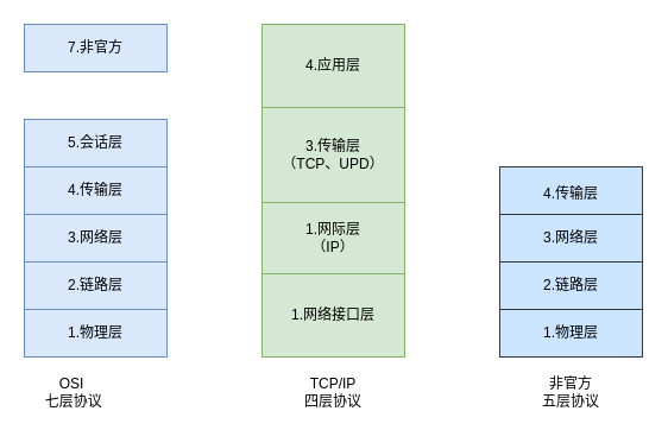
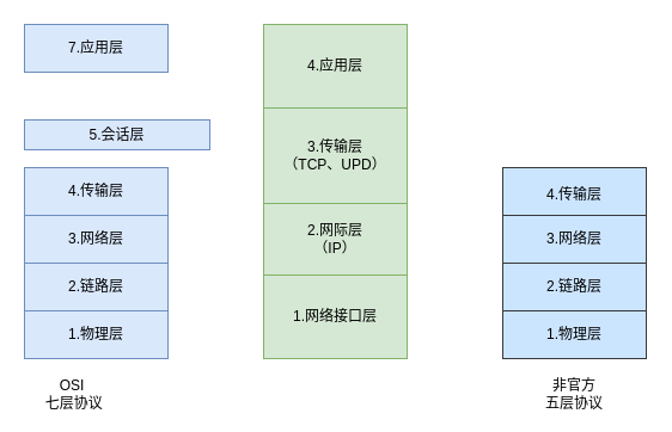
- <mxCell id="2" value="7.非官方" style="rounded=0;whiteSpace=wrap;html=1;fillColor=#dae8fc;strokeColor=#6c8ebf;" vertex="1" parent="1"><mxGeometry x="20" y="20" width="120" height="40" as="geometry" /></mxCell>
+ <mxCell id="2" value="7.应用层" style="rounded=0;whiteSpace=wrap;html=1;fillColor=#dae8fc;strokeColor=#6c8ebf;" vertex="1" parent="1"><mxGeometry x="20" y="20" width="120" height="40" as="geometry" /></mxCell>
- <mxCell id="3" value="5.会话层" style="rounded=0;whiteSpace=wrap;html=1;fillColor=#dae8fc;strokeColor=#6c8ebf;" vertex="1" parent="1"><mxGeometry x="20" y="100" width="120" height="40" as="geometry" /></mxCell>
+ <mxCell id="3" value="5.会话层" style="rounded=0;whiteSpace=wrap;html=1;fillColor=#dae8fc;strokeColor=#6c8ebf;" vertex="1" parent="1"><mxGeometry x="20" y="100" width="155" height="25" as="geometry" /></mxCell>
- <mxCell id="13" value="1.网际层&lt;br&gt;（IP）" style="rounded=0;whiteSpace=wrap;html=1;fillColor=#d5e8d4;strokeColor=#82b366;" vertex="1" parent="1"><mxGeometry x="220" y="170" width="120" height="60" as="geometry" /></mxCell>
+ <mxCell id="13" value="2.网际层&lt;br&gt;（IP）" style="rounded=0;whiteSpace=wrap;html=1;fillColor=#d5e8d4;strokeColor=#82b366;" vertex="1" parent="1"><mxGeometry x="220" y="170" width="120" height="60" as="geometry" /></mxCell>
- <mxCell id="9" value="TCP/IP&lt;br&gt;四层协议" style="text;html=1;strokeColor=none;fillColor=none;align=center;verticalAlign=middle;whiteSpace=wrap;rounded=0;" vertex="1" parent="1"><mxGeometry x="240" y="320" width="80" height="20" as="geometry" /></mxCell>
